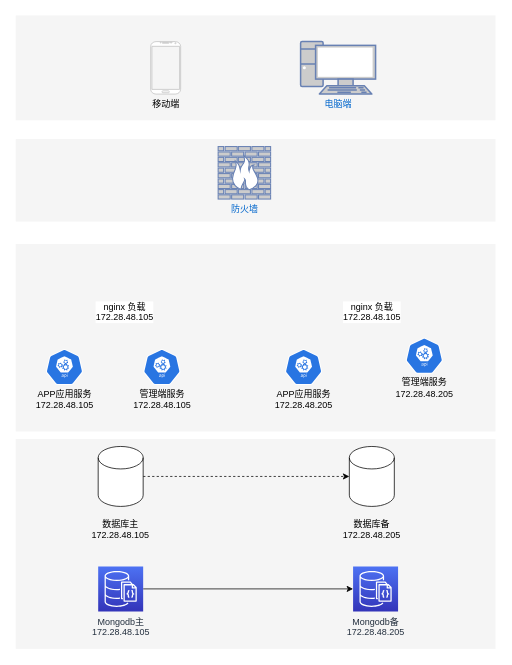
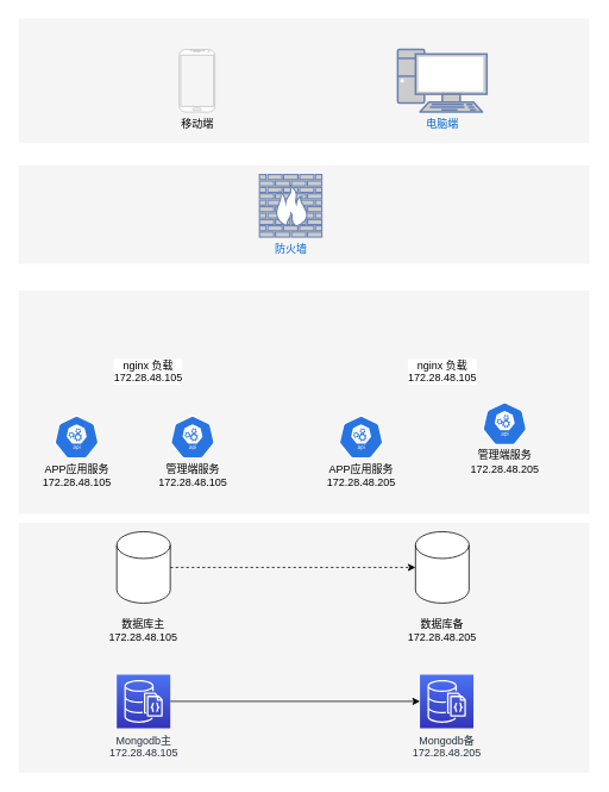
- <mxCell id="7" value="电脑端" style="fontColor=#0066CC;verticalAlign=top;verticalLabelPosition=bottom;labelPosition=center;align=center;html=1;outlineConnect=0;fillColor=#CCCCCC;strokeColor=#6881B3;gradientColor=none;gradientDirection=north;strokeWidth=2;shape=mxgraph.networks.pc;" parent="1" vertex="1"><mxGeometry x="400" y="55" width="100" height="70" as="geometry" /></mxCell>
+ <mxCell id="7" value="电脑端" style="fontColor=#0066CC;verticalAlign=top;verticalLabelPosition=bottom;labelPosition=center;align=center;html=1;outlineConnect=0;fillColor=#CCCCCC;strokeColor=#6881B3;gradientColor=none;gradientDirection=north;strokeWidth=2;shape=mxgraph.networks.pc;" parent="1" vertex="1"><mxGeometry x="445" y="55" width="100" height="70" as="geometry" /></mxCell>
